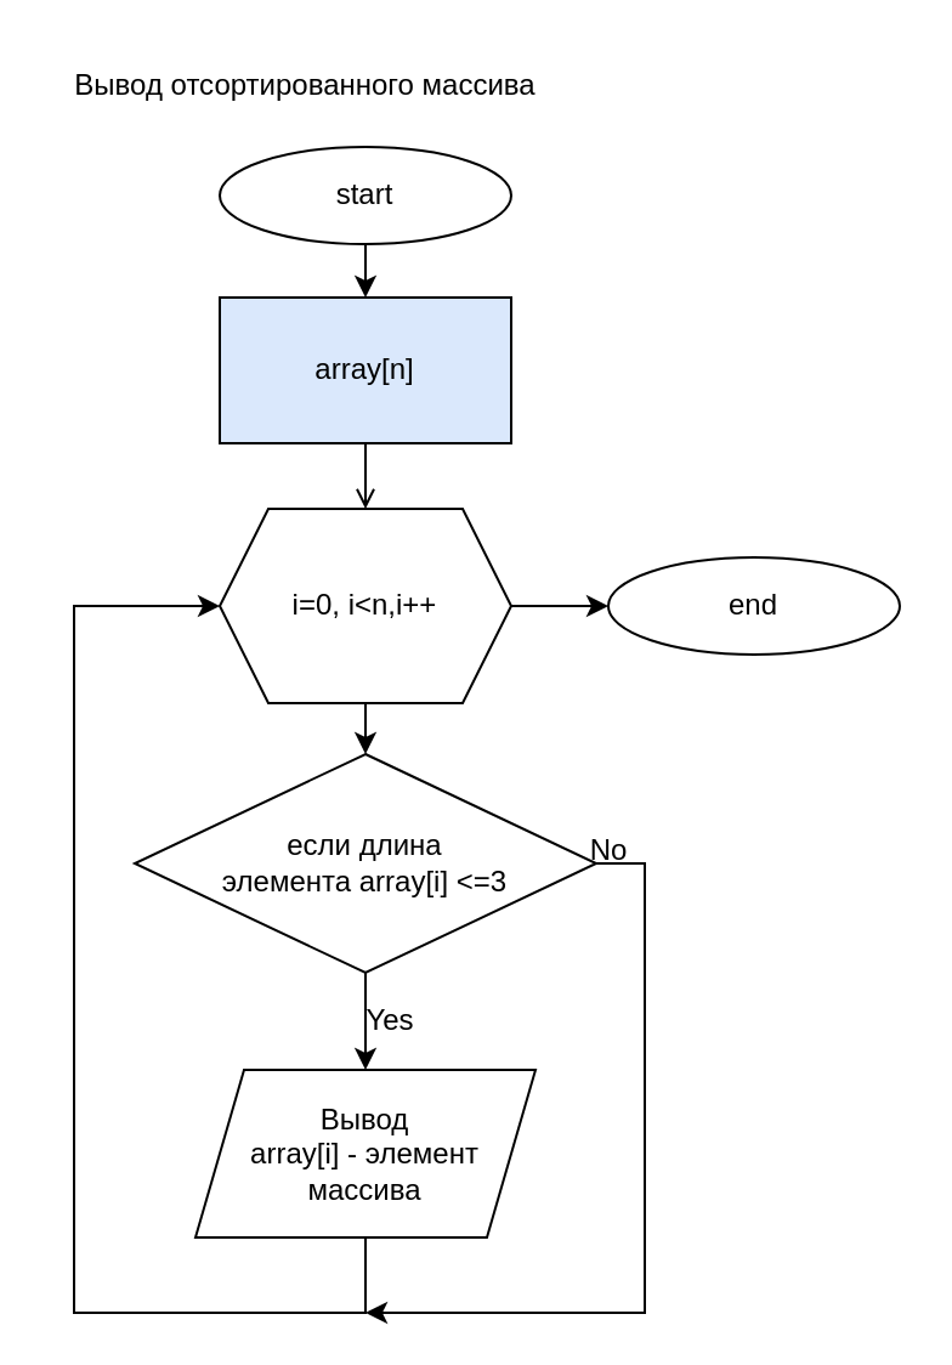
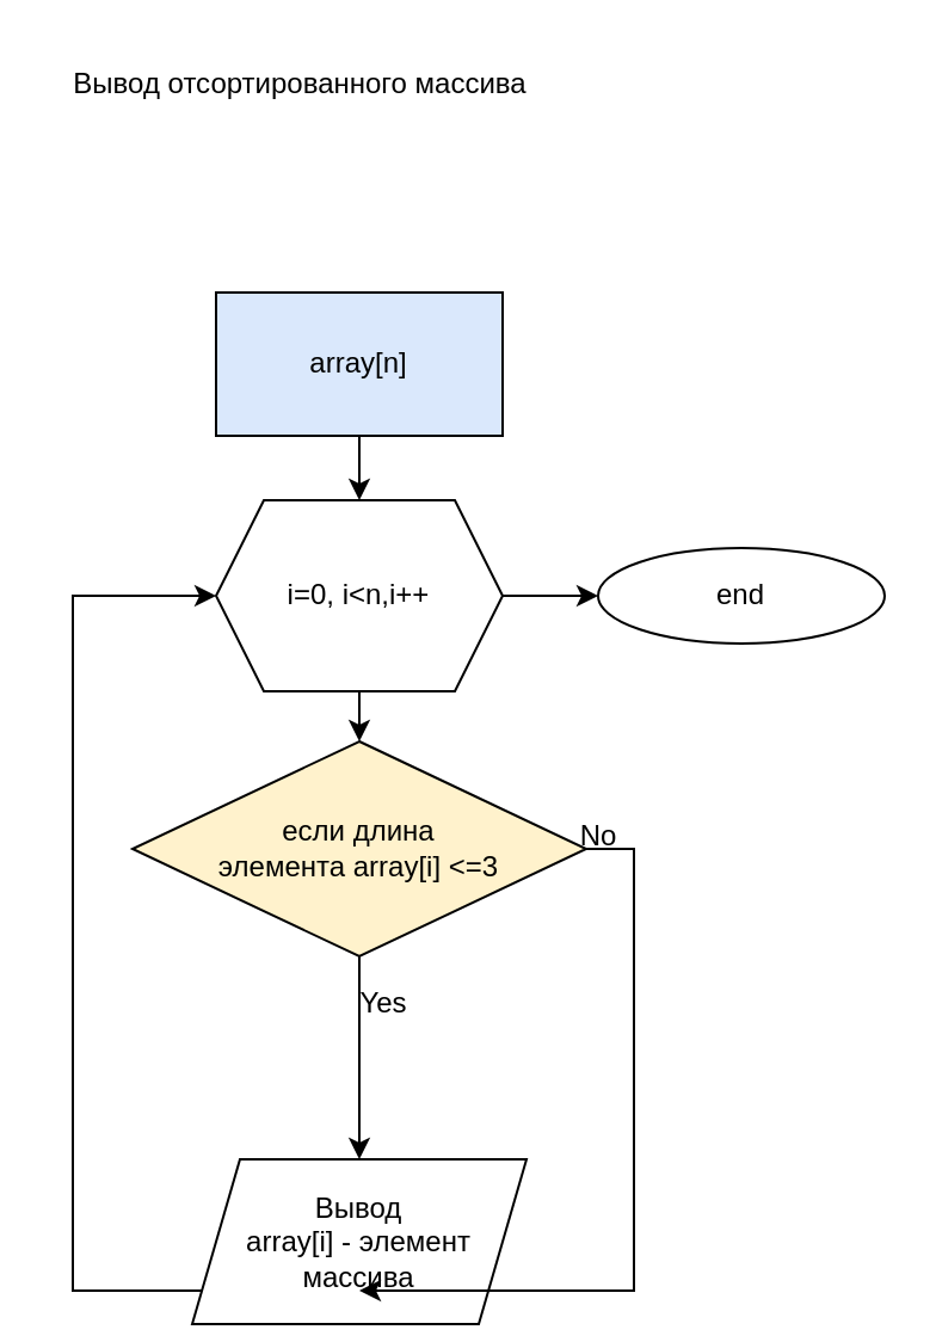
- <mxCell id="10" value="start" style="ellipse;whiteSpace=wrap;html=1;" vertex="1" parent="1"><mxGeometry x="90" y="60" width="120" height="40" as="geometry" /></mxCell>
- <mxCell id="9" value="" style="edgeStyle=orthogonalEdgeStyle;rounded=0;orthogonalLoop=1;jettySize=auto;html=1;" edge="1" parent="1" source="10" target="6"><mxGeometry relative="1" as="geometry" /></mxCell>
- <mxCell id="5" value="" style="edgeStyle=orthogonalEdgeStyle;rounded=0;orthogonalLoop=1;jettySize=auto;html=1;endArrow=open;" edge="1" parent="1" source="6" target="4"><mxGeometry relative="1" as="geometry" /></mxCell>
+ <mxCell id="5" value="" style="edgeStyle=orthogonalEdgeStyle;rounded=0;orthogonalLoop=1;jettySize=auto;html=1;" edge="1" parent="1" source="6" target="4"><mxGeometry relative="1" as="geometry" /></mxCell>
- <mxCell id="15" value="если длина &lt;br&gt;элемента array[i] &amp;lt;=3" style="rhombus;whiteSpace=wrap;html=1;" vertex="1" parent="1"><mxGeometry x="55" y="310" width="190" height="90" as="geometry" /></mxCell>
+ <mxCell id="15" value="если длина &lt;br&gt;элемента array[i] &amp;lt;=3" style="rhombus;whiteSpace=wrap;html=1;fillColor=#fff2cc;" vertex="1" parent="1"><mxGeometry x="55" y="310" width="190" height="90" as="geometry" /></mxCell>
- <mxCell id="8" value="Вывод&lt;br&gt;array[i] - элемент массива" style="shape=parallelogram;perimeter=parallelogramPerimeter;whiteSpace=wrap;html=1;fixedSize=1;" vertex="1" parent="1"><mxGeometry x="80" y="440" width="140" height="69" as="geometry" /></mxCell>
+ <mxCell id="8" value="Вывод&lt;br&gt;array[i] - элемент массива" style="shape=parallelogram;perimeter=parallelogramPerimeter;whiteSpace=wrap;html=1;fixedSize=1;" vertex="1" parent="1"><mxGeometry x="80" y="485" width="140" height="69" as="geometry" /></mxCell>
